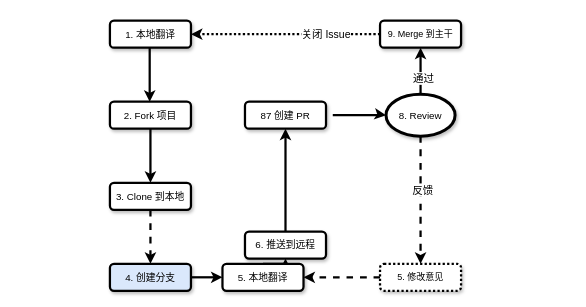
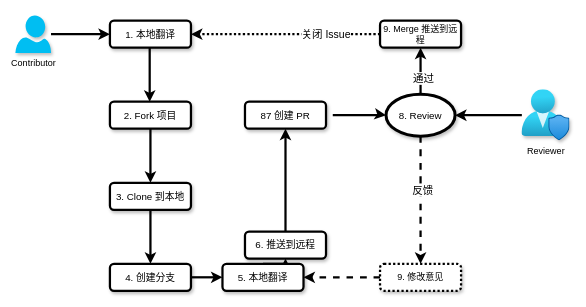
+ <mxCell id="5" value="Contributor" style="verticalLabelPosition=bottom;html=1;verticalAlign=top;align=center;strokeColor=none;fillColor=#00BEF2;shape=mxgraph.azure.user;rounded=1;shadow=1;sketch=0;" parent="1" vertex="1"><mxGeometry x="20" y="20" width="47.5" height="50" as="geometry" /></mxCell>
+ <mxCell id="4" style="edgeStyle=orthogonalEdgeStyle;rounded=0;orthogonalLoop=1;jettySize=auto;html=1;strokeWidth=3;" parent="1" source="5" target="3" edge="1"><mxGeometry relative="1" as="geometry" /></mxCell>
- <mxCell id="22" value="9. Merge 到主干" style="rounded=1;whiteSpace=wrap;html=1;strokeWidth=3;shadow=1;sketch=0;glass=0;" parent="1" vertex="1"><mxGeometry x="506" y="27" width="108" height="36" as="geometry" /></mxCell>
+ <mxCell id="22" value="9. Merge 推送到远程" style="rounded=1;whiteSpace=wrap;html=1;strokeWidth=3;shadow=1;sketch=0;glass=0;" parent="1" vertex="1"><mxGeometry x="506" y="27" width="108" height="36" as="geometry" /></mxCell>
+ <mxCell id="6" style="edgeStyle=orthogonalEdgeStyle;curved=1;orthogonalLoop=1;jettySize=auto;html=1;entryX=1;entryY=0.5;entryDx=0;entryDy=0;strokeWidth=3;" parent="1" source="7" target="27" edge="1"><mxGeometry relative="1" as="geometry" /></mxCell>
+ <mxCell id="7" value="Reviewer" style="aspect=fixed;html=1;points=[];align=center;image;fontSize=12;image=img/lib/azure2/management_governance/User_Privacy.svg;rounded=1;shadow=1;glass=0;sketch=0;strokeWidth=3;" parent="1" vertex="1"><mxGeometry x="695" y="119" width="64" height="68" as="geometry" /></mxCell>
- <mxCell id="10" style="edgeStyle=orthogonalEdgeStyle;rounded=0;orthogonalLoop=1;jettySize=auto;html=1;entryX=0.5;entryY=0;entryDx=0;entryDy=0;strokeWidth=3;dashed=1;" parent="1" source="11" target="13" edge="1"><mxGeometry relative="1" as="geometry" /></mxCell>
+ <mxCell id="10" style="edgeStyle=orthogonalEdgeStyle;rounded=0;orthogonalLoop=1;jettySize=auto;html=1;entryX=0.5;entryY=0;entryDx=0;entryDy=0;strokeWidth=3;" parent="1" source="11" target="13" edge="1"><mxGeometry relative="1" as="geometry" /></mxCell>
- <mxCell id="13" value="&lt;span style=&quot;font-size: 13px&quot;&gt;4. 创建分支&lt;/span&gt;" style="rounded=1;whiteSpace=wrap;html=1;strokeWidth=3;shadow=1;sketch=0;glass=0;fillColor=#dae8fc;" parent="1" vertex="1"><mxGeometry x="146" y="351" width="108" height="36" as="geometry" /></mxCell>
+ <mxCell id="13" value="&lt;span style=&quot;font-size: 13px&quot;&gt;4. 创建分支&lt;/span&gt;" style="rounded=1;whiteSpace=wrap;html=1;strokeWidth=3;shadow=1;sketch=0;glass=0;" parent="1" vertex="1"><mxGeometry x="146" y="351" width="108" height="36" as="geometry" /></mxCell>
- <mxCell id="29" value="5. 修改意见" style="rounded=1;whiteSpace=wrap;html=1;strokeWidth=3;shadow=1;sketch=0;glass=0;dashed=1;dashPattern=1 1;" parent="1" vertex="1"><mxGeometry x="506" y="351" width="108" height="36" as="geometry" /></mxCell>
+ <mxCell id="29" value="9. 修改意见" style="rounded=1;whiteSpace=wrap;html=1;strokeWidth=3;shadow=1;sketch=0;glass=0;dashed=1;dashPattern=1 1;" parent="1" vertex="1"><mxGeometry x="506" y="351" width="108" height="36" as="geometry" /></mxCell>
